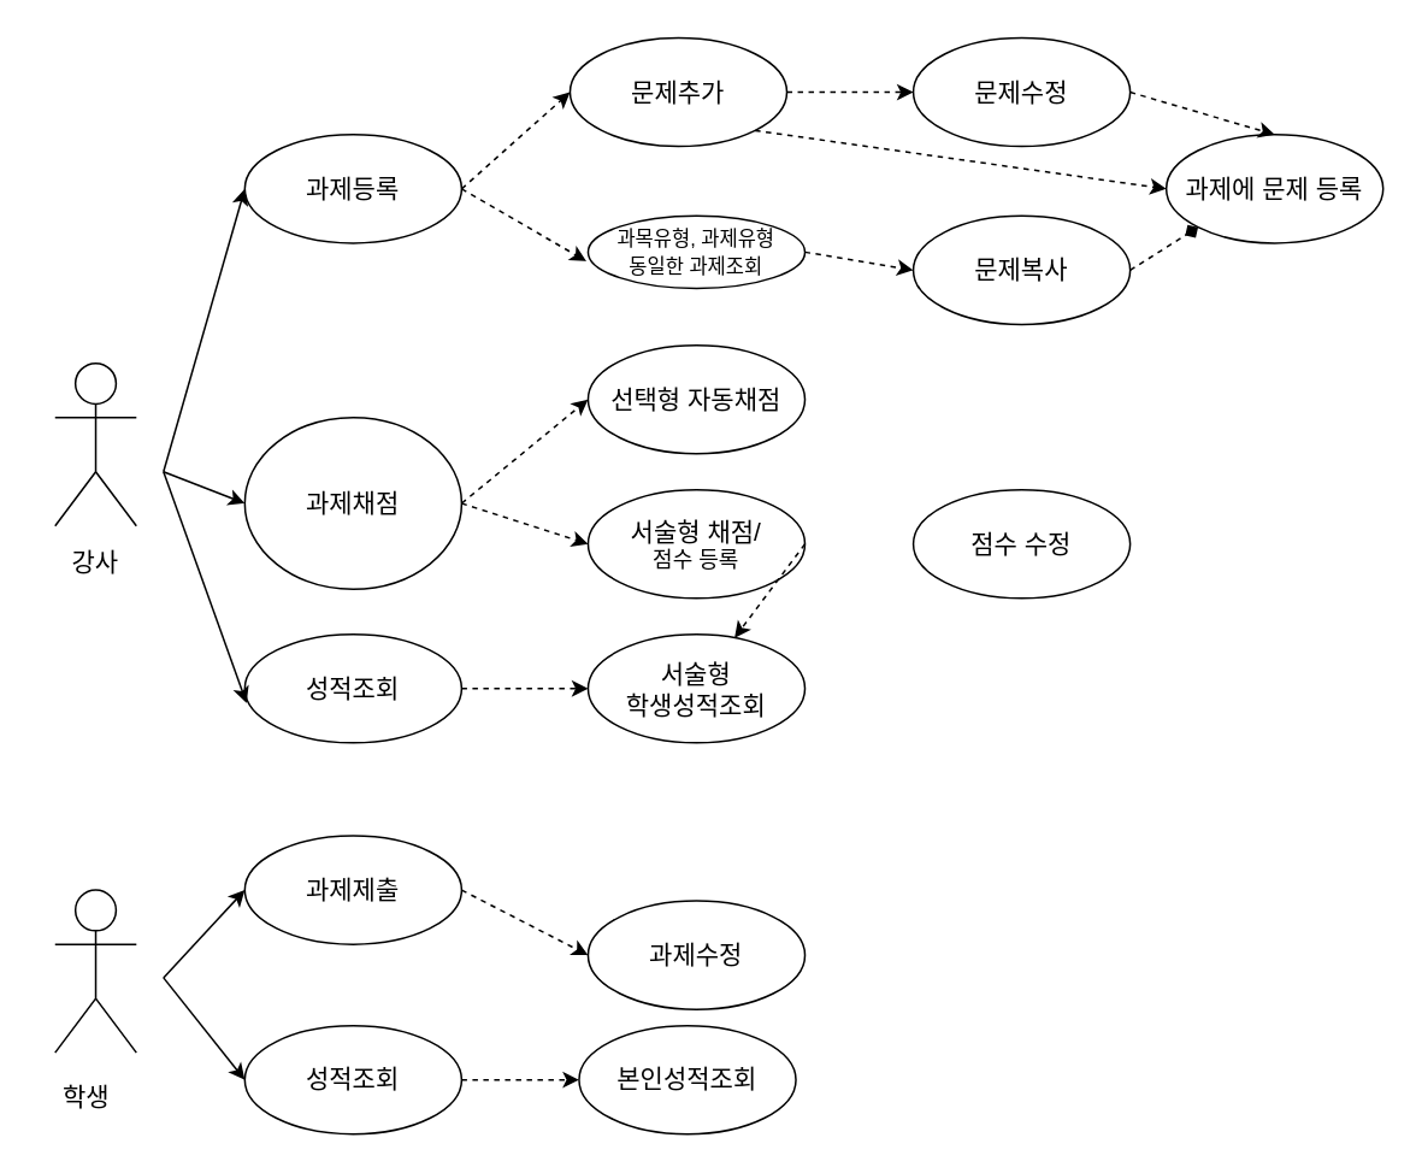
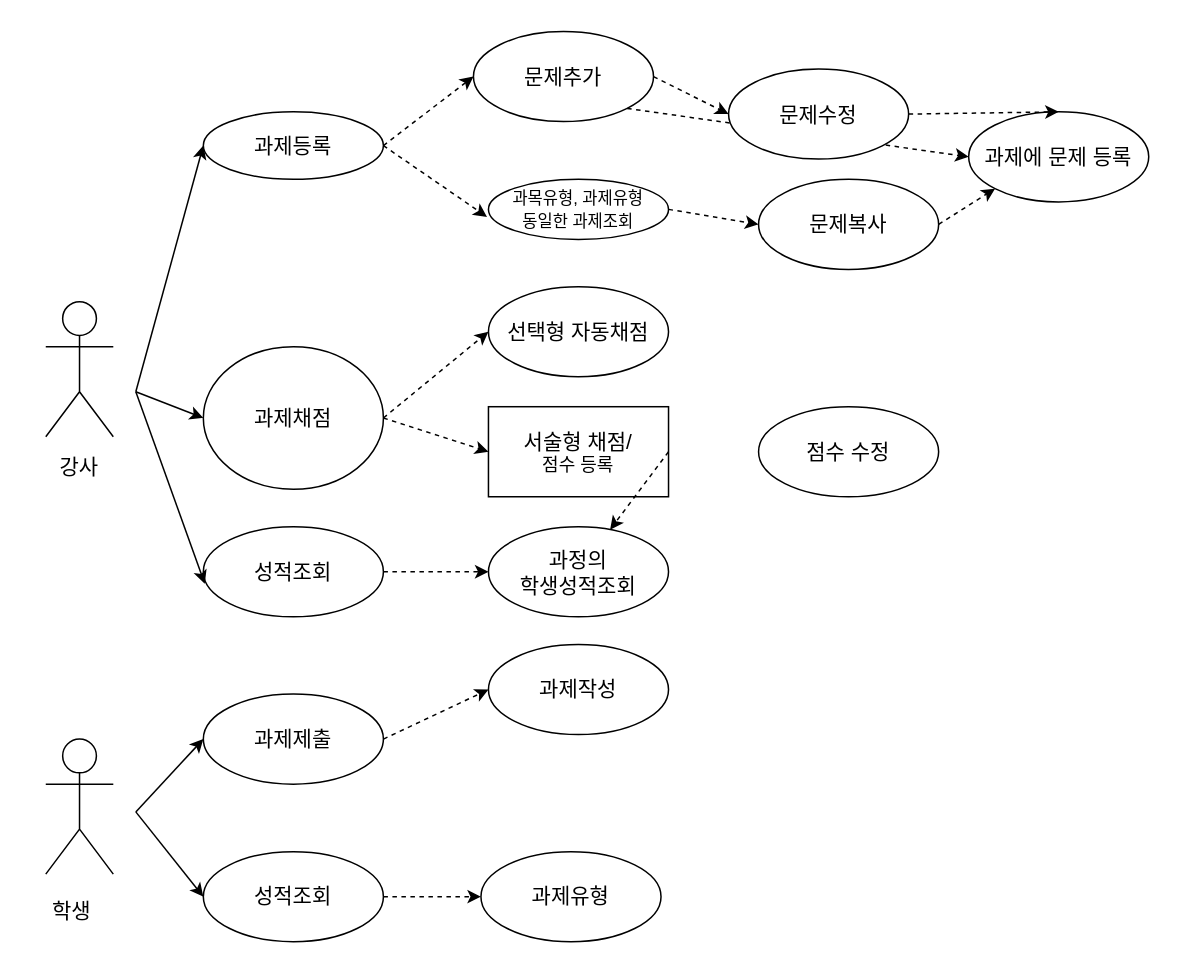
- <mxCell id="39" value="&lt;span style=&quot;font-size: 14px&quot;&gt;문제수정&lt;/span&gt;" style="ellipse;whiteSpace=wrap;html=1;" vertex="1" parent="1"><mxGeometry x="505" y="20.5" width="120" height="60" as="geometry" /></mxCell>
+ <mxCell id="39" value="&lt;span style=&quot;font-size: 14px&quot;&gt;문제수정&lt;/span&gt;" style="ellipse;whiteSpace=wrap;html=1;" vertex="1" parent="1"><mxGeometry x="485" y="45.5" width="120" height="60" as="geometry" /></mxCell>
- <mxCell id="3" value="&lt;font style=&quot;font-size: 14px&quot;&gt;과제등록&lt;/font&gt;" style="ellipse;whiteSpace=wrap;html=1;" parent="1" vertex="1"><mxGeometry x="135" y="74" width="120" height="60" as="geometry" /></mxCell>
+ <mxCell id="3" value="&lt;font style=&quot;font-size: 14px&quot;&gt;과제등록&lt;/font&gt;" style="ellipse;whiteSpace=wrap;html=1;" parent="1" vertex="1"><mxGeometry x="135" y="74" width="120" height="45" as="geometry" /></mxCell>
- <mxCell id="21" value="" style="endArrow=diamond;html=1;dashed=1;exitX=1;exitY=0.5;exitDx=0;exitDy=0;entryX=0;entryY=1;entryDx=0;entryDy=0;" edge="1" parent="1" source="18" target="20"><mxGeometry width="50" height="50" relative="1" as="geometry"><mxPoint x="455" y="159.5" as="sourcePoint" /><mxPoint x="515" y="159.5" as="targetPoint" /></mxGeometry></mxCell>
+ <mxCell id="21" value="" style="endArrow=classic;html=1;dashed=1;exitX=1;exitY=0.5;exitDx=0;exitDy=0;entryX=0;entryY=1;entryDx=0;entryDy=0;" edge="1" parent="1" source="18" target="20"><mxGeometry width="50" height="50" relative="1" as="geometry"><mxPoint x="455" y="159.5" as="sourcePoint" /><mxPoint x="515" y="159.5" as="targetPoint" /></mxGeometry></mxCell>
- <mxCell id="24" value="&lt;font style=&quot;font-size: 14px&quot;&gt;서술형 채점/&lt;br&gt;&lt;/font&gt;점수 등록&lt;br&gt;" style="ellipse;whiteSpace=wrap;html=1;" vertex="1" parent="1"><mxGeometry x="325" y="270.5" width="120" height="60" as="geometry" /></mxCell>
+ <mxCell id="24" value="&lt;font style=&quot;font-size: 14px&quot;&gt;서술형 채점/&lt;br&gt;&lt;/font&gt;점수 등록&lt;br&gt;" style="whiteSpace=wrap;html=1;rounded=0;" vertex="1" parent="1"><mxGeometry x="325" y="270.5" width="120" height="60" as="geometry" /></mxCell>
- <mxCell id="28" value="&lt;font style=&quot;font-size: 14px&quot;&gt;서술형 &lt;br&gt;학생성적조회&lt;/font&gt;" style="ellipse;whiteSpace=wrap;html=1;" vertex="1" parent="1"><mxGeometry x="325" y="350.5" width="120" height="60" as="geometry" /></mxCell>
+ <mxCell id="28" value="&lt;font style=&quot;font-size: 14px&quot;&gt;과정의 &lt;br&gt;학생성적조회&lt;/font&gt;" style="ellipse;whiteSpace=wrap;html=1;" vertex="1" parent="1"><mxGeometry x="325" y="350.5" width="120" height="60" as="geometry" /></mxCell>
+ <mxCell id="33" value="&lt;font style=&quot;font-size: 14px&quot;&gt;과제작성&lt;/font&gt;" style="ellipse;whiteSpace=wrap;html=1;" vertex="1" parent="1"><mxGeometry x="325" y="429" width="120" height="60" as="geometry" /></mxCell>
+ <mxCell id="34" value="" style="endArrow=classic;html=1;dashed=1;entryX=0;entryY=0.5;entryDx=0;entryDy=0;exitX=1;exitY=0.5;exitDx=0;exitDy=0;" edge="1" parent="1" source="4" target="33"><mxGeometry width="50" height="50" relative="1" as="geometry"><mxPoint x="265" y="607.5" as="sourcePoint" /><mxPoint x="330" y="607.5" as="targetPoint" /></mxGeometry></mxCell>
- <mxCell id="36" value="" style="endArrow=classic;html=1;dashed=1;entryX=0;entryY=0.5;entryDx=0;entryDy=0;exitX=1;exitY=0.5;exitDx=0;exitDy=0;" edge="1" parent="1" source="4" target="35"><mxGeometry width="50" height="50" relative="1" as="geometry"><mxPoint x="265" y="607.5" as="sourcePoint" /><mxPoint x="330" y="607.5" as="targetPoint" /></mxGeometry></mxCell>
- <mxCell id="35" value="&lt;font style=&quot;font-size: 14px&quot;&gt;과제수정&lt;/font&gt;" style="ellipse;whiteSpace=wrap;html=1;" vertex="1" parent="1"><mxGeometry x="325" y="498" width="120" height="60" as="geometry" /></mxCell>
- <mxCell id="31" value="&lt;font style=&quot;font-size: 14px&quot;&gt;본인성적조회&lt;/font&gt;" style="ellipse;whiteSpace=wrap;html=1;" vertex="1" parent="1"><mxGeometry x="320" y="567" width="120" height="60" as="geometry" /></mxCell>
+ <mxCell id="31" value="&lt;font style=&quot;font-size: 14px&quot;&gt;과제유형&lt;/font&gt;" style="ellipse;whiteSpace=wrap;html=1;" vertex="1" parent="1"><mxGeometry x="320" y="567" width="120" height="60" as="geometry" /></mxCell>
